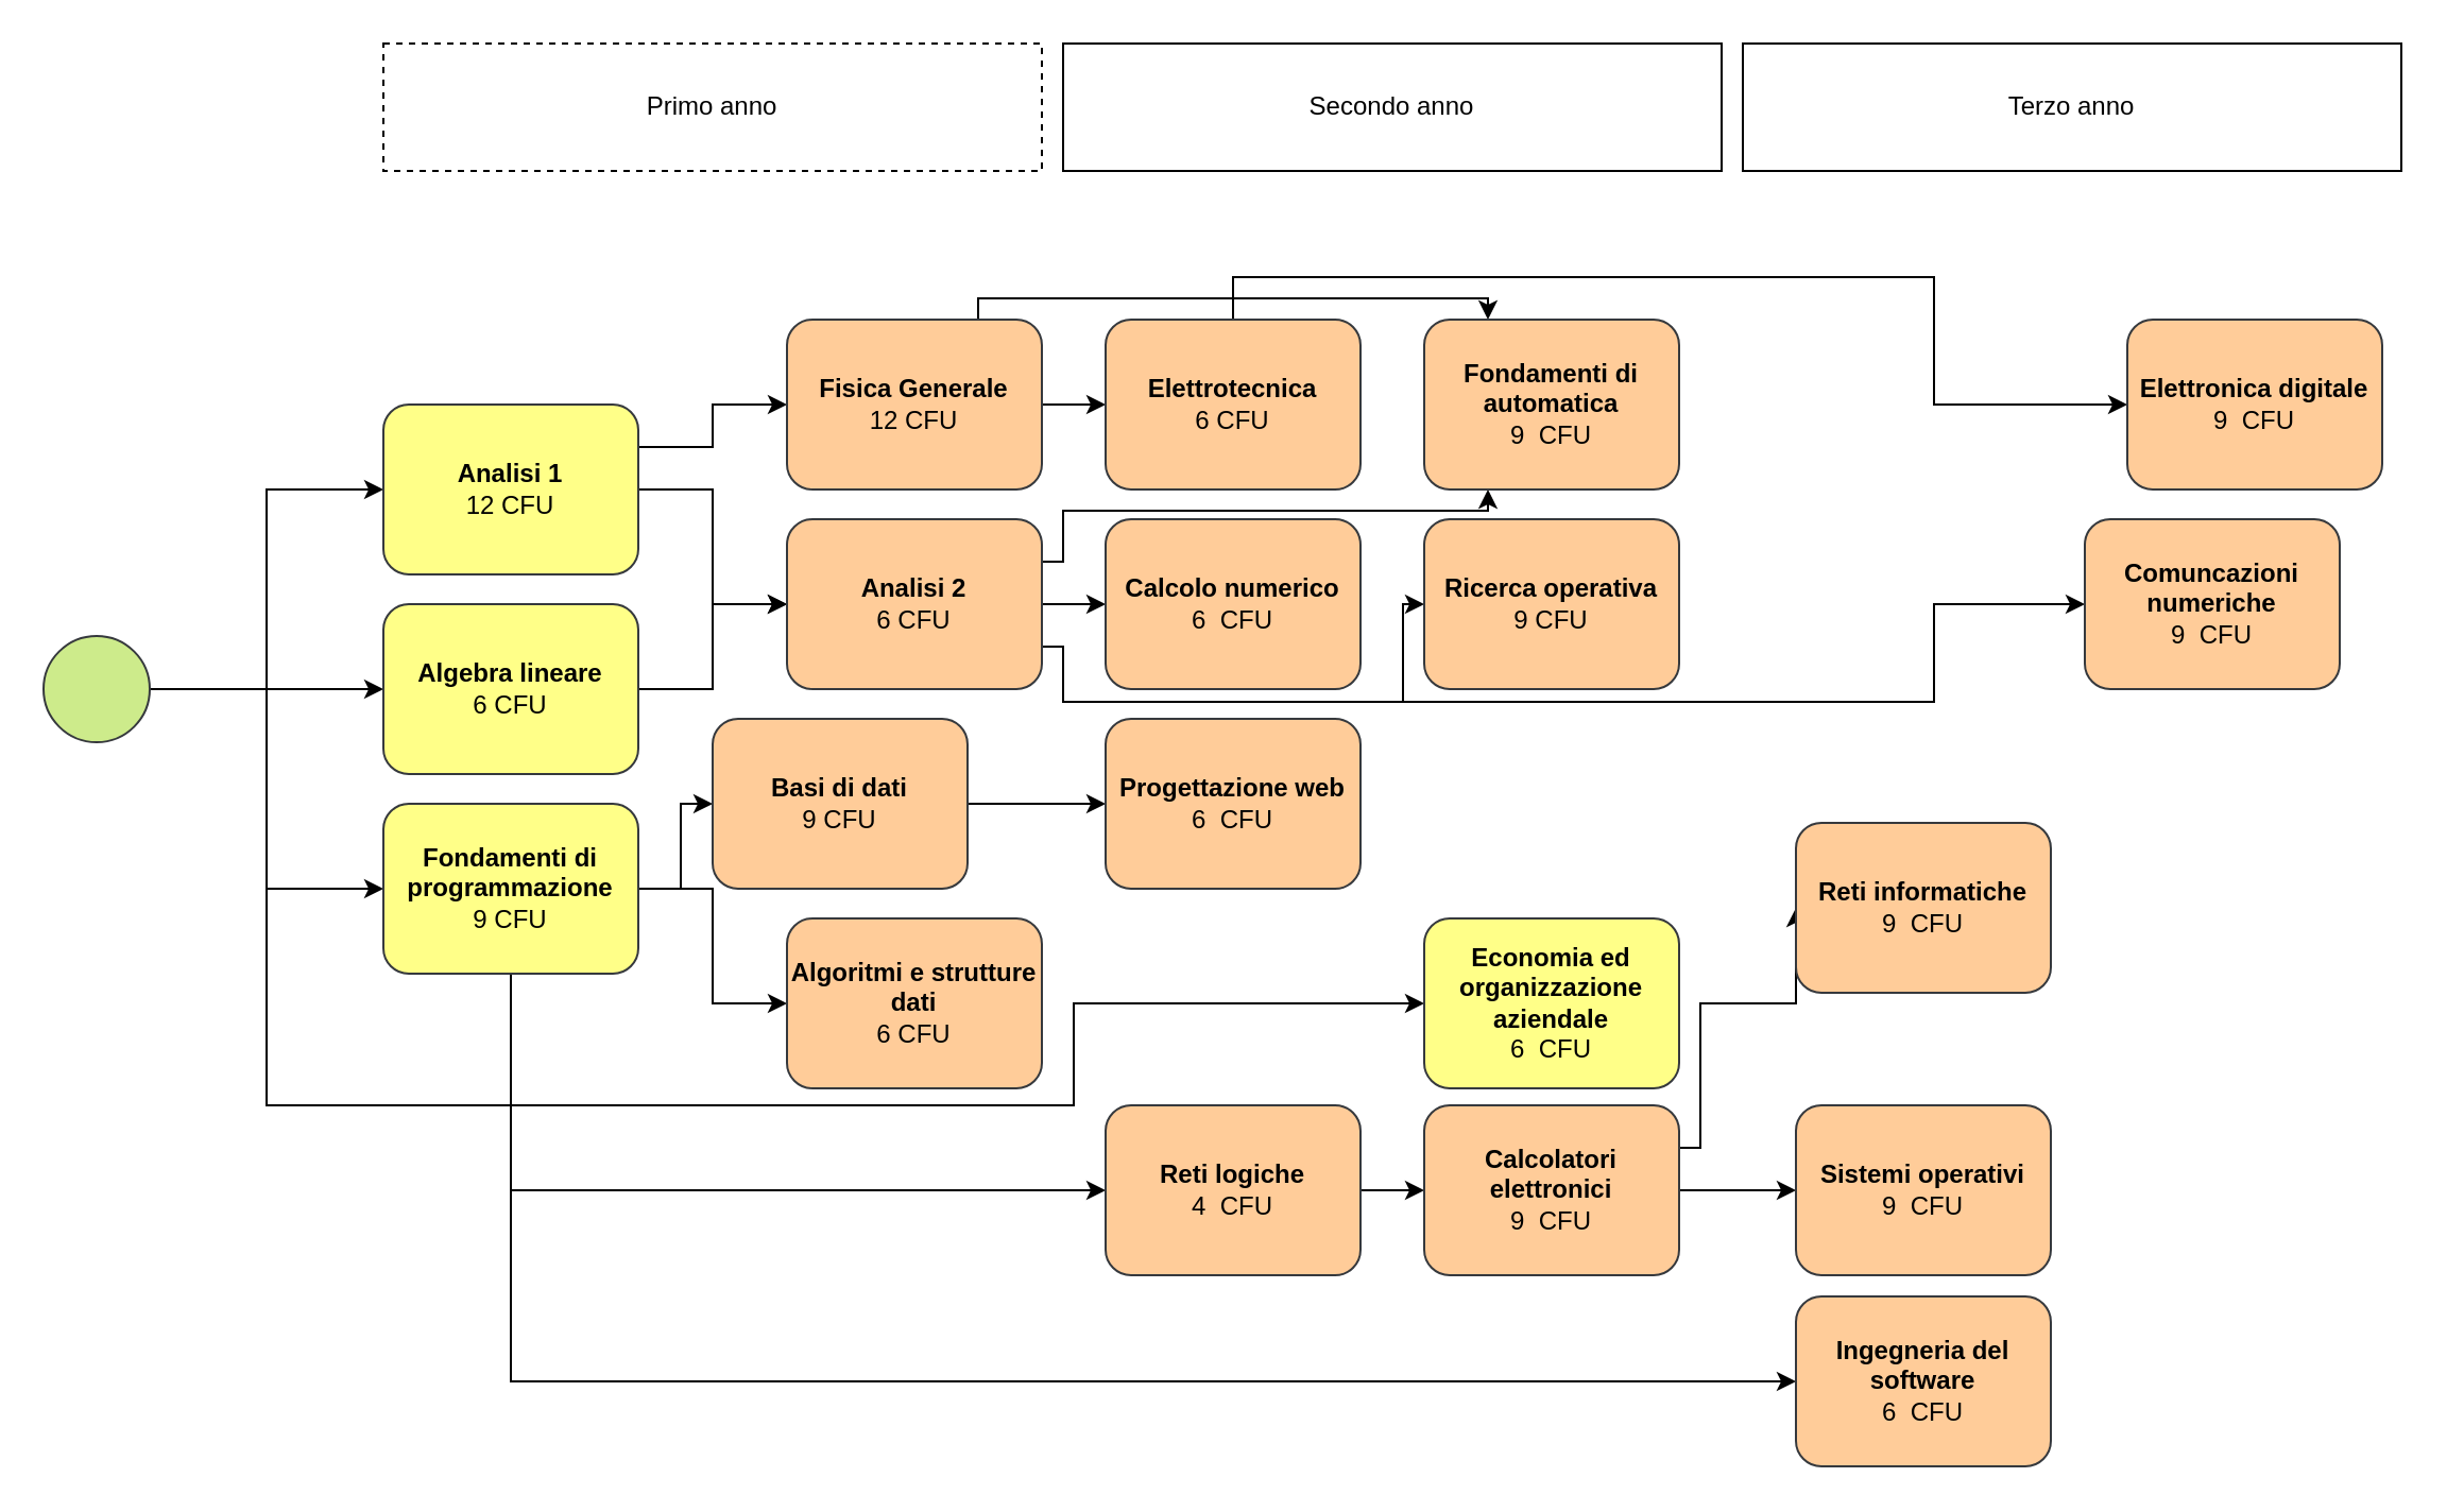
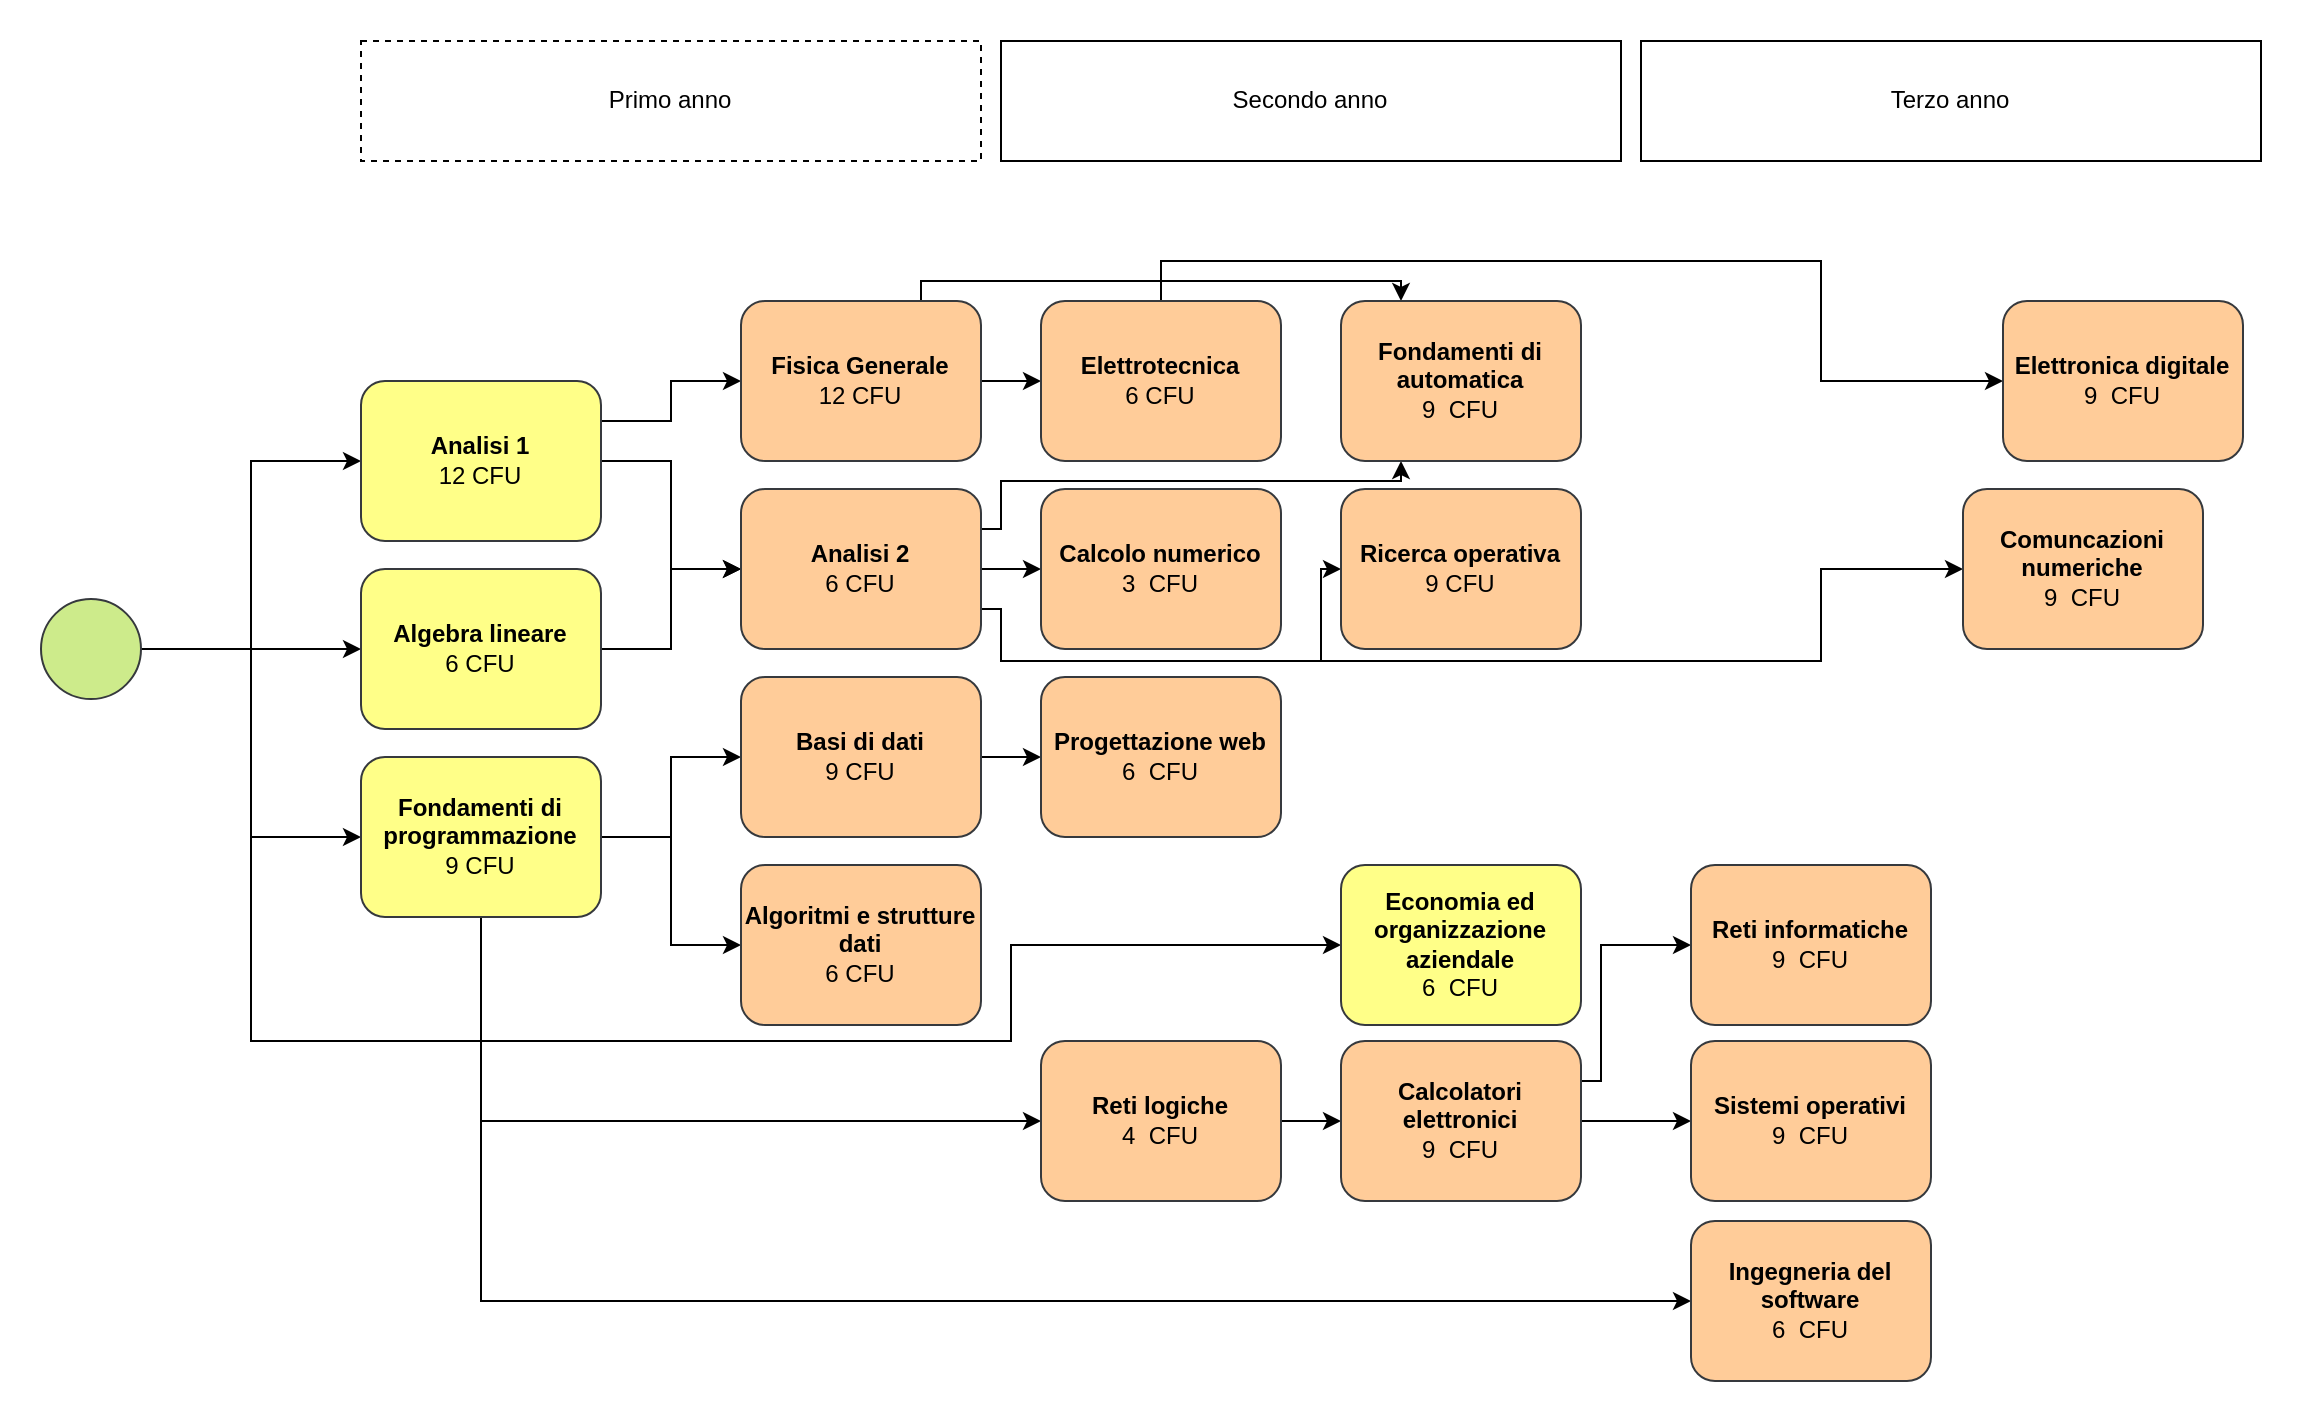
- <mxCell id="31" value="&lt;b&gt;Calcolo numerico&lt;/b&gt;&lt;br&gt;6&amp;nbsp;&amp;nbsp;CFU" style="shape=ext;rounded=1;html=1;whiteSpace=wrap;strokeColor=#36393d;fillColor=#FFCC99;" parent="1" vertex="1"><mxGeometry x="520" y="244" width="120" height="80" as="geometry" /></mxCell>
+ <mxCell id="31" value="&lt;b&gt;Calcolo numerico&lt;/b&gt;&lt;br&gt;3&amp;nbsp;&amp;nbsp;CFU" style="shape=ext;rounded=1;html=1;whiteSpace=wrap;strokeColor=#36393d;fillColor=#FFCC99;" parent="1" vertex="1"><mxGeometry x="520" y="244" width="120" height="80" as="geometry" /></mxCell>
- <mxCell id="26" value="&lt;b&gt;Basi di dati&lt;/b&gt;&lt;br&gt;9 CFU" style="shape=ext;rounded=1;html=1;whiteSpace=wrap;strokeColor=#36393d;fillColor=#FFCC99;" parent="1" vertex="1"><mxGeometry x="335" y="338" width="120" height="80" as="geometry" /></mxCell>
+ <mxCell id="26" value="&lt;b&gt;Basi di dati&lt;/b&gt;&lt;br&gt;9 CFU" style="shape=ext;rounded=1;html=1;whiteSpace=wrap;strokeColor=#36393d;fillColor=#FFCC99;" parent="1" vertex="1"><mxGeometry x="370" y="338" width="120" height="80" as="geometry" /></mxCell>
- <mxCell id="40" value="&lt;b&gt;Reti informatiche&lt;/b&gt;&lt;br&gt;9&amp;nbsp;&amp;nbsp;CFU" style="shape=ext;rounded=1;html=1;whiteSpace=wrap;fillColor=#ffcc99;strokeColor=#36393d;" parent="1" vertex="1"><mxGeometry x="845" y="387" width="120" height="80" as="geometry" /></mxCell>
+ <mxCell id="40" value="&lt;b&gt;Reti informatiche&lt;/b&gt;&lt;br&gt;9&amp;nbsp;&amp;nbsp;CFU" style="shape=ext;rounded=1;html=1;whiteSpace=wrap;fillColor=#ffcc99;strokeColor=#36393d;" parent="1" vertex="1"><mxGeometry x="845" y="432" width="120" height="80" as="geometry" /></mxCell>
